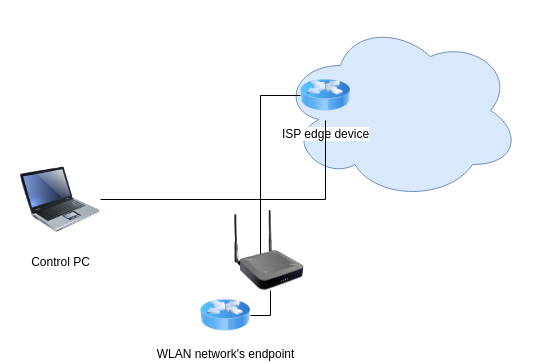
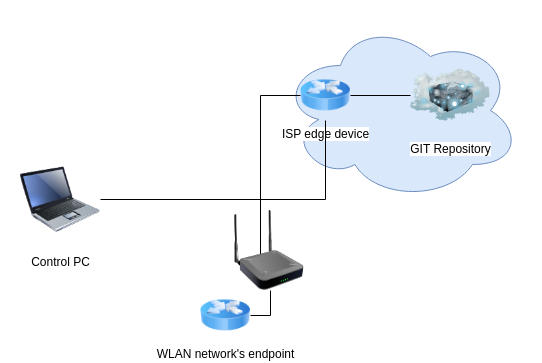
+ <mxCell id="11" style="rounded=0;orthogonalLoop=1;jettySize=auto;html=1;exitX=1;exitY=0.5;exitDx=0;exitDy=0;edgeStyle=orthogonalEdgeStyle;endArrow=none;endFill=0;" parent="1" source="4" target="10" edge="1"><mxGeometry relative="1" as="geometry"><mxPoint x="439" y="415" as="sourcePoint" /><mxPoint x="440" y="240" as="targetPoint" /><Array as="points"><mxPoint x="420" y="95" /><mxPoint x="420" y="95" /></Array></mxGeometry></mxCell>
+ <mxCell id="10" value="GIT Repository" style="image;html=1;image=img/lib/clip_art/networking/Cloud_Server_128x128.png" parent="1" vertex="1"><mxGeometry x="410" y="55" width="80" height="80" as="geometry" /></mxCell>
